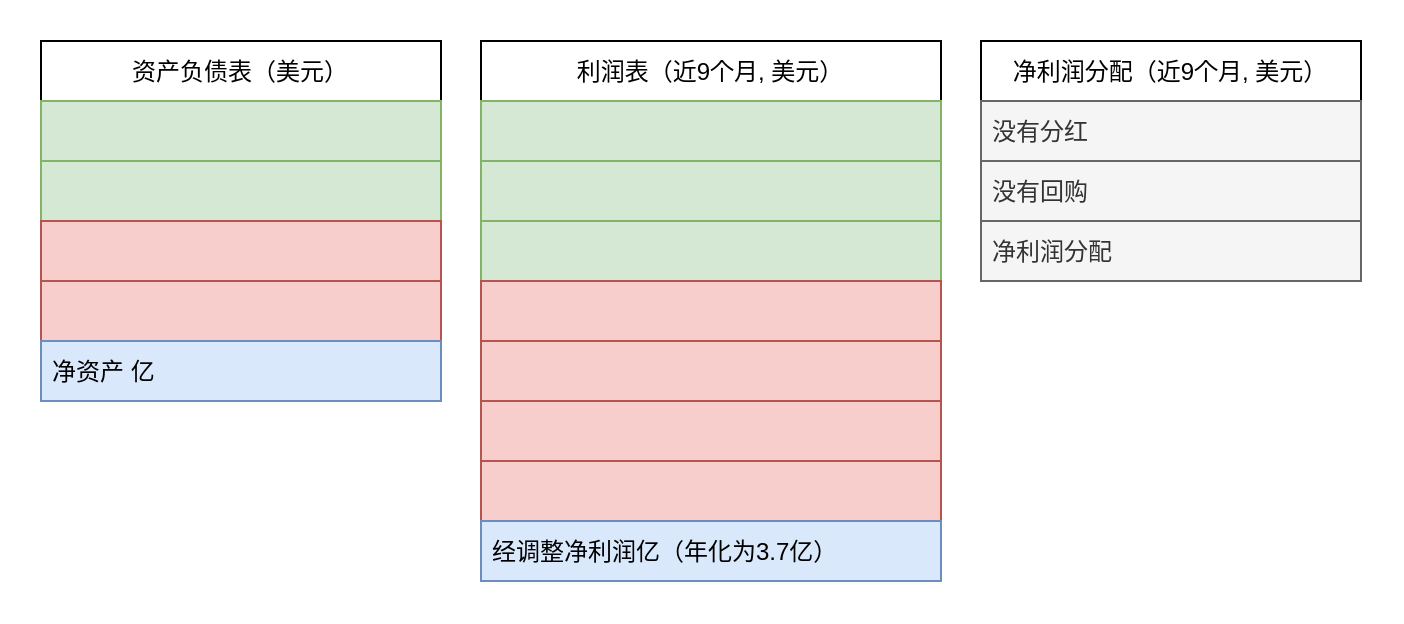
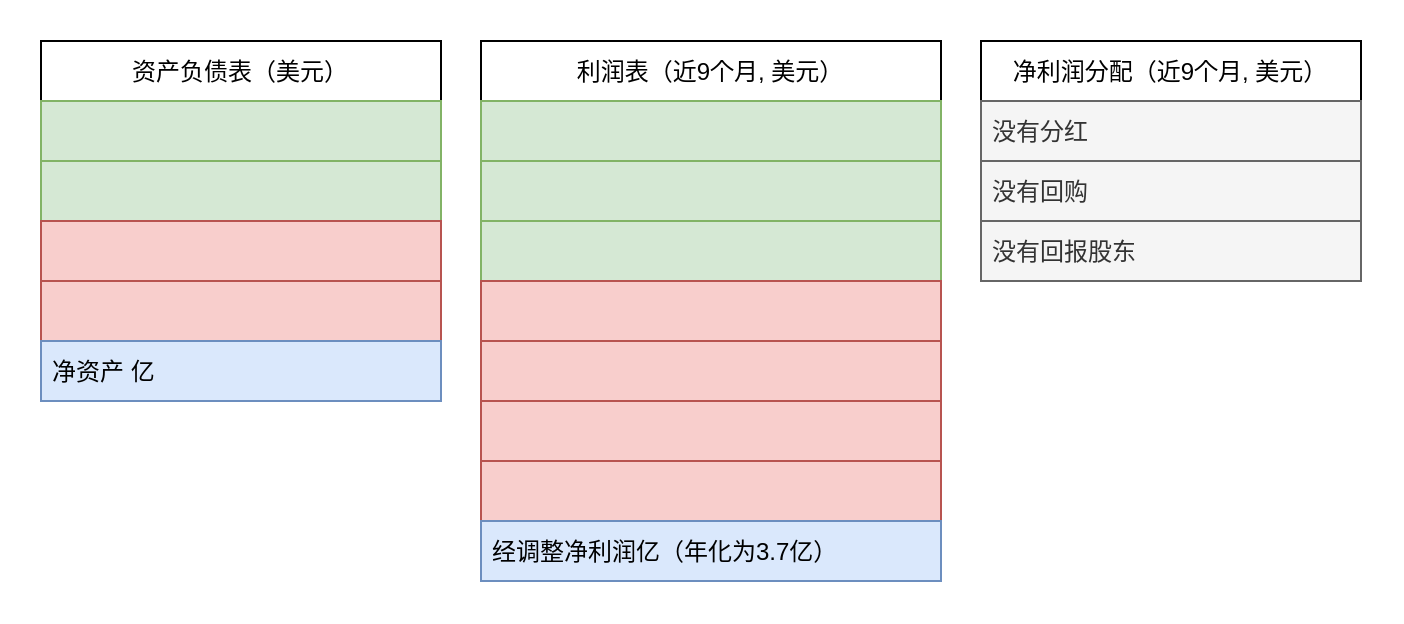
- <mxCell id="20" value="净利润分配" style="text;strokeColor=#666666;fillColor=#f5f5f5;align=left;verticalAlign=middle;spacingLeft=4;spacingRight=4;overflow=hidden;points=[[0,0.5],[1,0.5]];portConstraint=eastwest;rotatable=0;labelBackgroundColor=none;fontColor=#333333;" parent="17" vertex="1"><mxGeometry y="90" width="190" height="30" as="geometry" /></mxCell>
+ <mxCell id="20" value="没有回报股东" style="text;strokeColor=#666666;fillColor=#f5f5f5;align=left;verticalAlign=middle;spacingLeft=4;spacingRight=4;overflow=hidden;points=[[0,0.5],[1,0.5]];portConstraint=eastwest;rotatable=0;labelBackgroundColor=none;fontColor=#333333;" parent="17" vertex="1"><mxGeometry y="90" width="190" height="30" as="geometry" /></mxCell>
